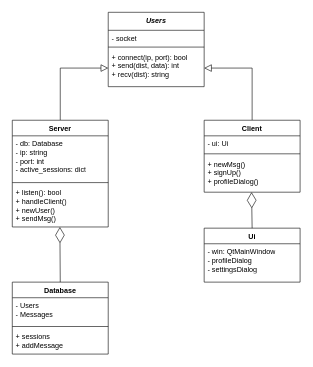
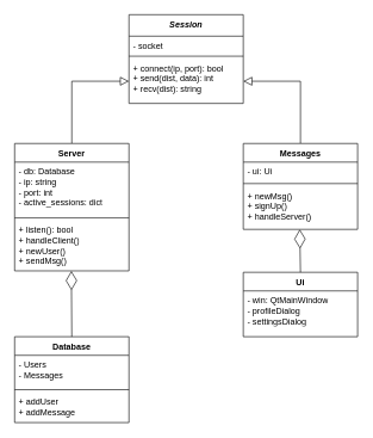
- <mxCell id="2" value="&lt;div&gt;&lt;i&gt;Users&lt;/i&gt;&lt;/div&gt;" style="swimlane;fontStyle=1;align=center;verticalAlign=top;childLayout=stackLayout;horizontal=1;startSize=30;horizontalStack=0;resizeParent=1;resizeParentMax=0;resizeLast=0;collapsible=1;marginBottom=0;whiteSpace=wrap;html=1;" parent="1" vertex="1"><mxGeometry x="180" y="20" width="160" height="124" as="geometry" /></mxCell>
+ <mxCell id="2" value="&lt;div&gt;&lt;i&gt;Session&lt;/i&gt;&lt;/div&gt;" style="swimlane;fontStyle=1;align=center;verticalAlign=top;childLayout=stackLayout;horizontal=1;startSize=30;horizontalStack=0;resizeParent=1;resizeParentMax=0;resizeLast=0;collapsible=1;marginBottom=0;whiteSpace=wrap;html=1;" parent="1" vertex="1"><mxGeometry x="180" y="20" width="160" height="124" as="geometry" /></mxCell>
- <mxCell id="12" value="Client" style="swimlane;fontStyle=1;align=center;verticalAlign=top;childLayout=stackLayout;horizontal=1;startSize=26;horizontalStack=0;resizeParent=1;resizeParentMax=0;resizeLast=0;collapsible=1;marginBottom=0;whiteSpace=wrap;html=1;" parent="1" vertex="1"><mxGeometry x="340" y="200" width="160" height="120" as="geometry" /></mxCell>
+ <mxCell id="12" value="Messages" style="swimlane;fontStyle=1;align=center;verticalAlign=top;childLayout=stackLayout;horizontal=1;startSize=26;horizontalStack=0;resizeParent=1;resizeParentMax=0;resizeLast=0;collapsible=1;marginBottom=0;whiteSpace=wrap;html=1;" parent="1" vertex="1"><mxGeometry x="340" y="200" width="160" height="120" as="geometry" /></mxCell>
- <mxCell id="15" value="&lt;div&gt;+ newMsg()&lt;/div&gt;&lt;div&gt;+ signUp()&lt;/div&gt;&lt;div&gt;+ profileDialog()&lt;/div&gt;" style="text;strokeColor=none;fillColor=none;align=left;verticalAlign=top;spacingLeft=4;spacingRight=4;overflow=hidden;rotatable=0;points=[[0,0.5],[1,0.5]];portConstraint=eastwest;whiteSpace=wrap;html=1;" parent="12" vertex="1"><mxGeometry y="60" width="160" height="60" as="geometry" /></mxCell>
+ <mxCell id="15" value="&lt;div&gt;+ newMsg()&lt;/div&gt;&lt;div&gt;+ signUp()&lt;/div&gt;&lt;div&gt;+ handleServer()&lt;/div&gt;" style="text;strokeColor=none;fillColor=none;align=left;verticalAlign=top;spacingLeft=4;spacingRight=4;overflow=hidden;rotatable=0;points=[[0,0.5],[1,0.5]];portConstraint=eastwest;whiteSpace=wrap;html=1;" parent="12" vertex="1"><mxGeometry y="60" width="160" height="60" as="geometry" /></mxCell>
- <mxCell id="19" value="&lt;div&gt;+ sessions&lt;/div&gt;&lt;div&gt;+ addMessage&lt;/div&gt;" style="text;strokeColor=none;fillColor=none;align=left;verticalAlign=top;spacingLeft=4;spacingRight=4;overflow=hidden;rotatable=0;points=[[0,0.5],[1,0.5]];portConstraint=eastwest;whiteSpace=wrap;html=1;" parent="16" vertex="1"><mxGeometry y="78" width="160" height="42" as="geometry" /></mxCell>
+ <mxCell id="19" value="&lt;div&gt;+ addUser&lt;/div&gt;&lt;div&gt;+ addMessage&lt;/div&gt;" style="text;strokeColor=none;fillColor=none;align=left;verticalAlign=top;spacingLeft=4;spacingRight=4;overflow=hidden;rotatable=0;points=[[0,0.5],[1,0.5]];portConstraint=eastwest;whiteSpace=wrap;html=1;" parent="16" vertex="1"><mxGeometry y="78" width="160" height="42" as="geometry" /></mxCell>
